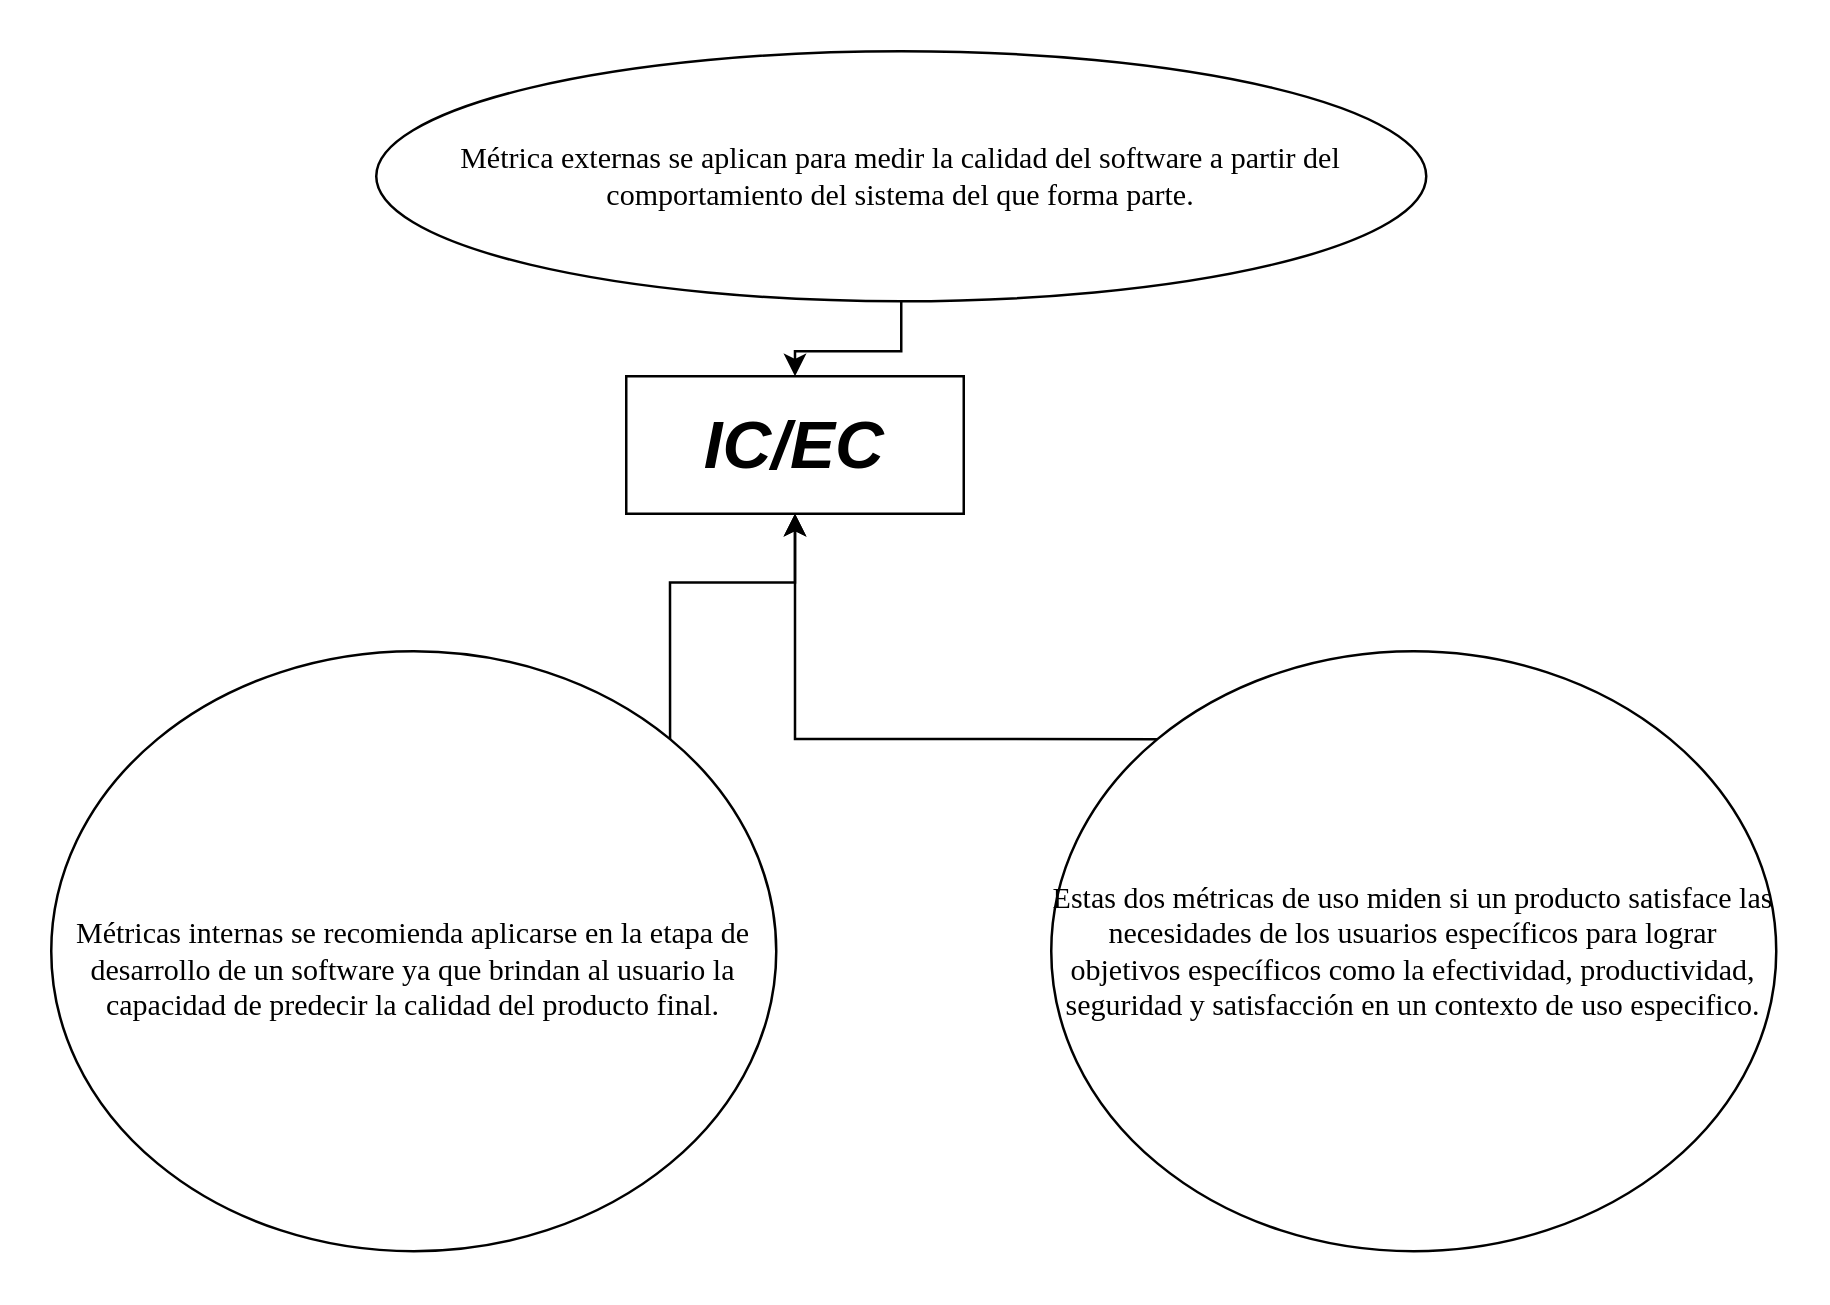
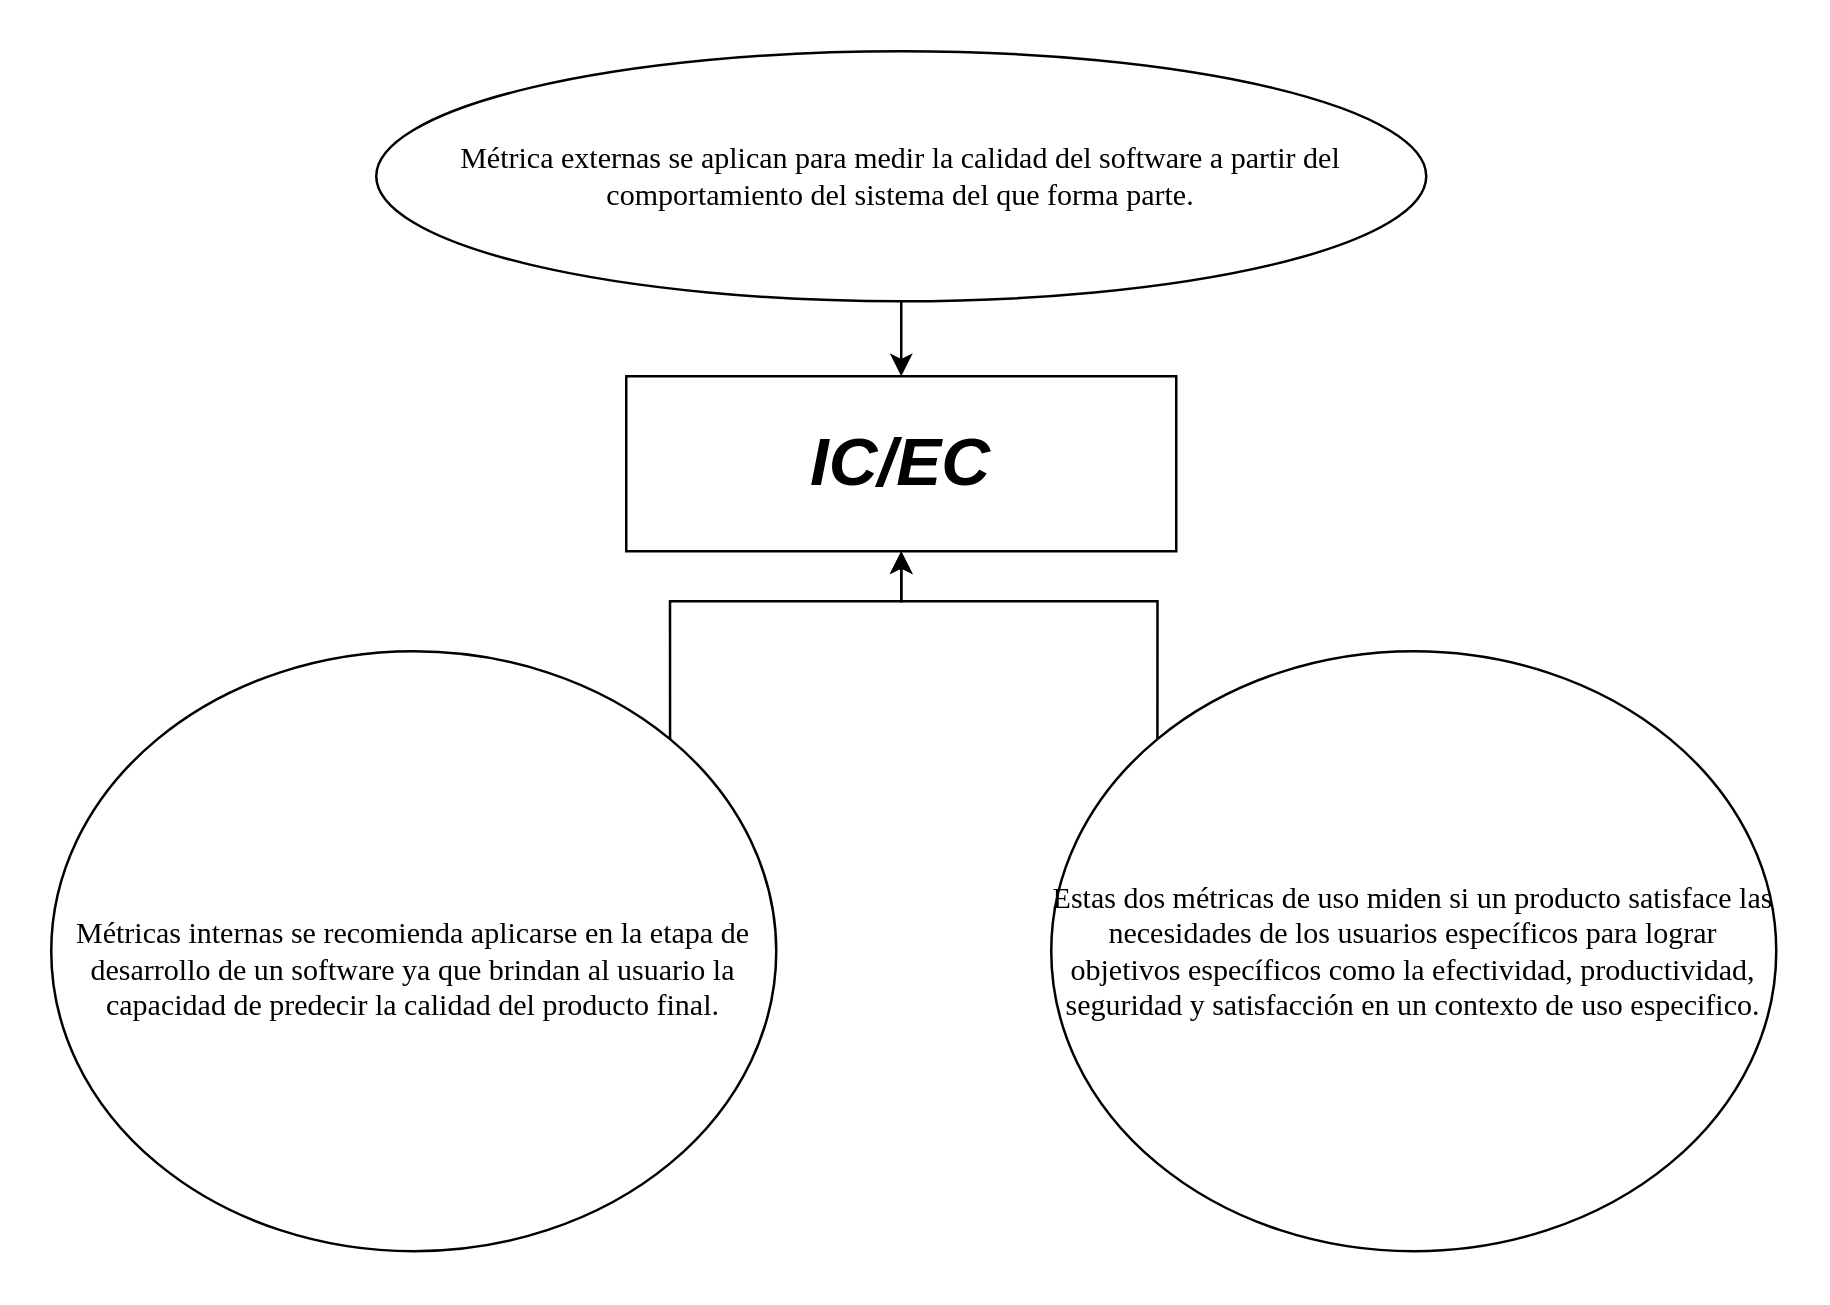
- <mxCell id="2" value="&lt;font size=&quot;1&quot;&gt;&lt;b style=&quot;font-size: 27px&quot;&gt;&lt;i&gt;IC/EC&lt;/i&gt;&lt;/b&gt;&lt;/font&gt;" style="rounded=0;whiteSpace=wrap;html=1;" vertex="1" parent="1"><mxGeometry x="250" y="150" width="135" height="55" as="geometry" /></mxCell>
+ <mxCell id="2" value="&lt;font size=&quot;1&quot;&gt;&lt;b style=&quot;font-size: 27px&quot;&gt;&lt;i&gt;IC/EC&lt;/i&gt;&lt;/b&gt;&lt;/font&gt;" style="rounded=0;whiteSpace=wrap;html=1;" vertex="1" parent="1"><mxGeometry x="250" y="150" width="220" height="70" as="geometry" /></mxCell>
